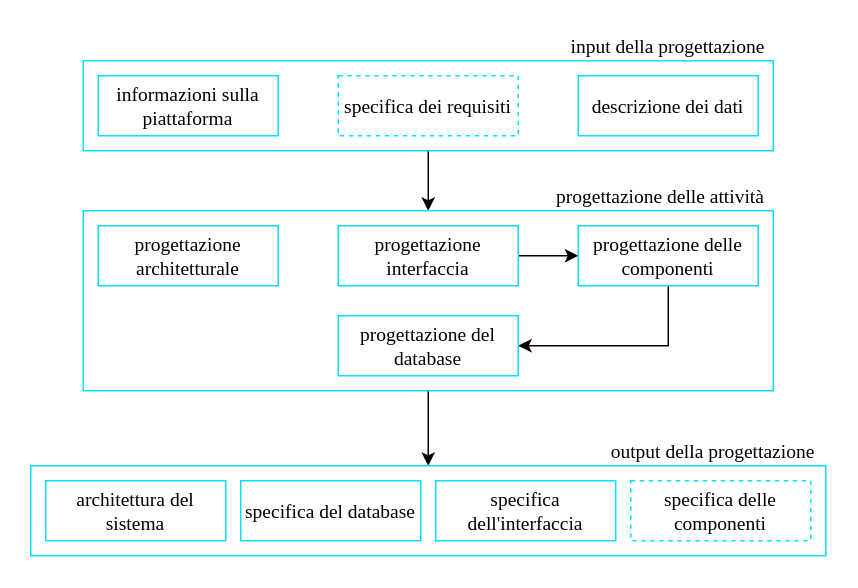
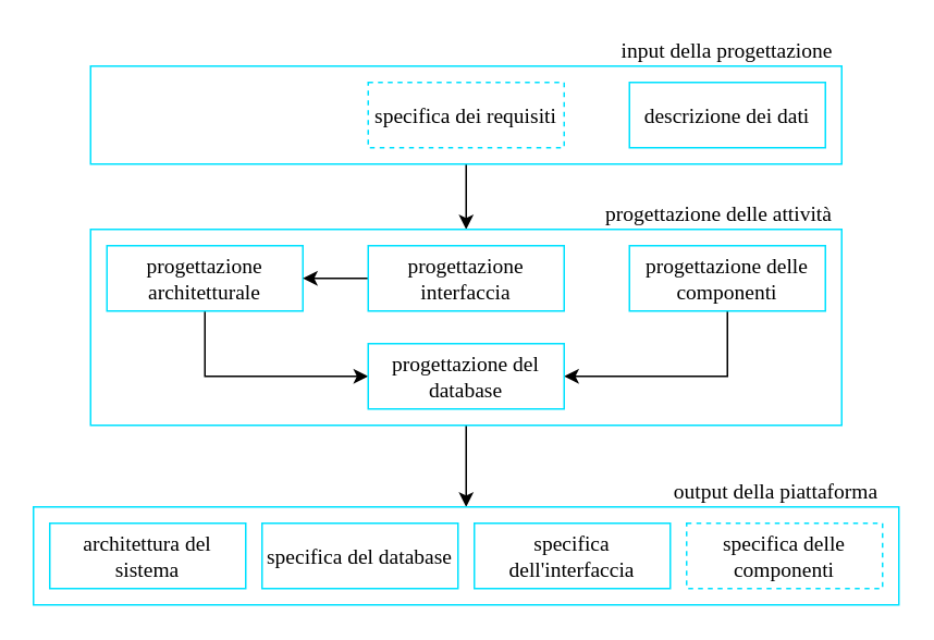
- <mxCell id="4" value="informazioni sulla piattaforma" style="rounded=0;whiteSpace=wrap;html=1;fillColor=none;strokeColor=#00e1ff;fontFamily=Times New Roman;fontSize=13;" vertex="1" parent="1"><mxGeometry x="65" y="50" width="120" height="40" as="geometry" /></mxCell>
- <mxCell id="13" style="edgeStyle=orthogonalEdgeStyle;rounded=0;orthogonalLoop=1;jettySize=auto;html=1;entryX=0;entryY=0.5;entryDx=0;entryDy=0;fontFamily=Times New Roman;fontSize=13;" edge="1" parent="1" source="14" target="16"><mxGeometry relative="1" as="geometry" /></mxCell>
+ <mxCell id="13" style="edgeStyle=orthogonalEdgeStyle;rounded=0;orthogonalLoop=1;jettySize=auto;html=1;fontFamily=Times New Roman;fontSize=13;" edge="1" parent="1" source="14" target="12"><mxGeometry relative="1" as="geometry" /></mxCell>
+ <mxCell id="11" style="edgeStyle=orthogonalEdgeStyle;rounded=0;orthogonalLoop=1;jettySize=auto;html=1;entryX=0;entryY=0.5;entryDx=0;entryDy=0;fontFamily=Times New Roman;fontSize=13;" edge="1" parent="1" source="12" target="17"><mxGeometry relative="1" as="geometry"><Array as="points"><mxPoint x="125" y="230" /></Array></mxGeometry></mxCell>
- <mxCell id="22" value="output della progettazione" style="text;html=1;align=center;verticalAlign=middle;whiteSpace=wrap;rounded=0;fontFamily=Times New Roman;fontSize=13;" vertex="1" parent="1"><mxGeometry x="400" y="290" width="150" height="20" as="geometry" /></mxCell>
+ <mxCell id="22" value="output della piattaforma" style="text;html=1;align=center;verticalAlign=middle;whiteSpace=wrap;rounded=0;fontFamily=Times New Roman;fontSize=13;" vertex="1" parent="1"><mxGeometry x="400" y="290" width="150" height="20" as="geometry" /></mxCell>
